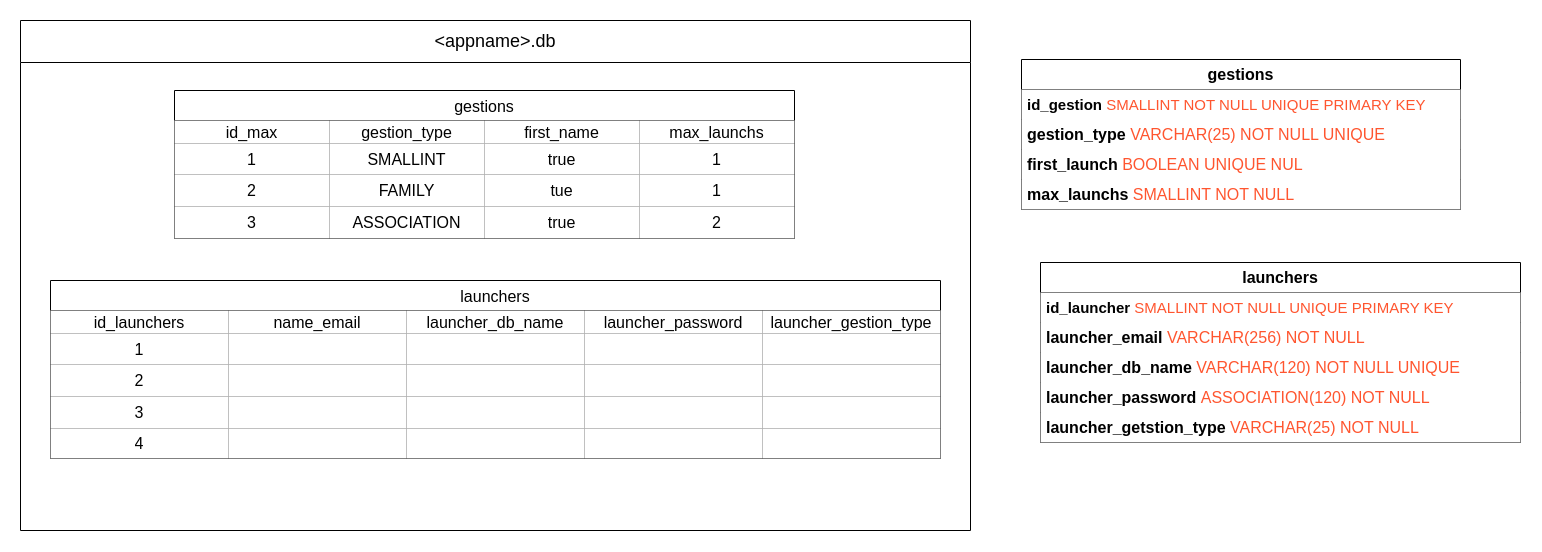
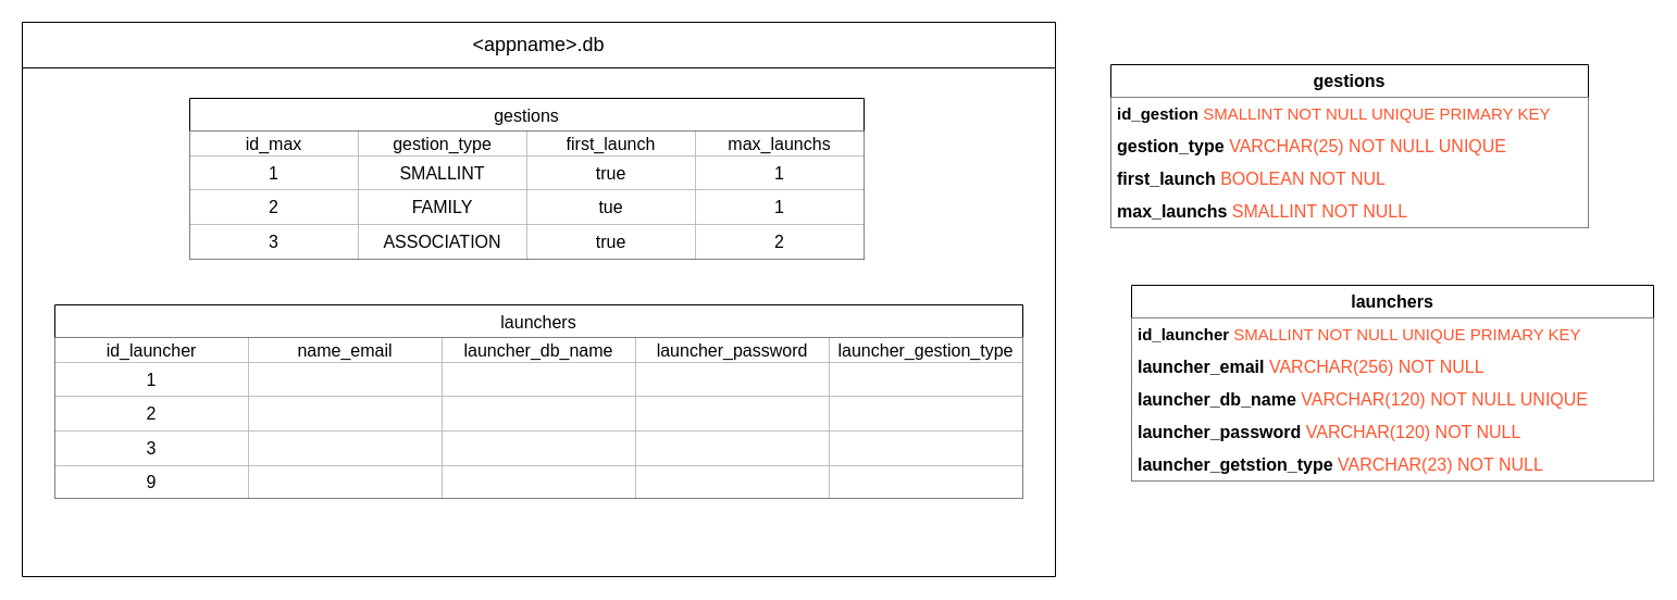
- <mxCell id="38" value="first_name" style="shape=partialRectangle;html=1;whiteSpace=wrap;connectable=0;strokeColor=inherit;overflow=hidden;fillColor=default;top=0;left=0;bottom=0;right=0;pointerEvents=1;fontSize=16;" vertex="1" parent="35"><mxGeometry x="310" width="155" height="23" as="geometry"><mxRectangle width="155" height="23" as="alternateBounds" /></mxGeometry></mxCell>
+ <mxCell id="38" value="first_launch" style="shape=partialRectangle;html=1;whiteSpace=wrap;connectable=0;strokeColor=inherit;overflow=hidden;fillColor=default;top=0;left=0;bottom=0;right=0;pointerEvents=1;fontSize=16;" vertex="1" parent="35"><mxGeometry x="310" width="155" height="23" as="geometry"><mxRectangle width="155" height="23" as="alternateBounds" /></mxGeometry></mxCell>
- <mxCell id="58" value="&lt;b&gt;first_launch&lt;/b&gt; &lt;font style=&quot;color: rgb(255, 85, 47);&quot;&gt;BOOLEAN UNIQUE NUL&lt;/font&gt;" style="text;strokeColor=none;fillColor=default;align=left;verticalAlign=middle;spacingLeft=4;spacingRight=4;overflow=hidden;points=[[0,0.5],[1,0.5]];portConstraint=eastwest;rotatable=0;whiteSpace=wrap;html=1;fontSize=16;" vertex="1" parent="55"><mxGeometry y="90" width="439" height="30" as="geometry" /></mxCell>
+ <mxCell id="58" value="&lt;b&gt;first_launch&lt;/b&gt; &lt;font style=&quot;color: rgb(255, 85, 47);&quot;&gt;BOOLEAN NOT NUL&lt;/font&gt;" style="text;strokeColor=none;fillColor=default;align=left;verticalAlign=middle;spacingLeft=4;spacingRight=4;overflow=hidden;points=[[0,0.5],[1,0.5]];portConstraint=eastwest;rotatable=0;whiteSpace=wrap;html=1;fontSize=16;" vertex="1" parent="55"><mxGeometry y="90" width="439" height="30" as="geometry" /></mxCell>
- <mxCell id="5" value="id_launchers" style="shape=partialRectangle;html=1;whiteSpace=wrap;connectable=0;strokeColor=inherit;overflow=hidden;fillColor=default;top=0;left=0;bottom=0;right=0;pointerEvents=1;fontSize=16;" vertex="1" parent="4"><mxGeometry width="178" height="23" as="geometry"><mxRectangle width="178" height="23" as="alternateBounds" /></mxGeometry></mxCell>
+ <mxCell id="5" value="id_launcher" style="shape=partialRectangle;html=1;whiteSpace=wrap;connectable=0;strokeColor=inherit;overflow=hidden;fillColor=default;top=0;left=0;bottom=0;right=0;pointerEvents=1;fontSize=16;" vertex="1" parent="4"><mxGeometry width="178" height="23" as="geometry"><mxRectangle width="178" height="23" as="alternateBounds" /></mxGeometry></mxCell>
- <mxCell id="64" value="&lt;b&gt;launcher_password&lt;/b&gt;&amp;nbsp;&lt;font color=&quot;#ff552f&quot;&gt;ASSOCIATION(120) NOT NULL&lt;/font&gt;" style="text;strokeColor=none;fillColor=default;align=left;verticalAlign=middle;spacingLeft=4;spacingRight=4;overflow=hidden;points=[[0,0.5],[1,0.5]];portConstraint=eastwest;rotatable=0;whiteSpace=wrap;html=1;fontSize=16;" vertex="1" parent="60"><mxGeometry y="120" width="480" height="30" as="geometry" /></mxCell>
+ <mxCell id="64" value="&lt;b&gt;launcher_password&lt;/b&gt;&amp;nbsp;&lt;font color=&quot;#ff552f&quot;&gt;VARCHAR(120) NOT NULL&lt;/font&gt;" style="text;strokeColor=none;fillColor=default;align=left;verticalAlign=middle;spacingLeft=4;spacingRight=4;overflow=hidden;points=[[0,0.5],[1,0.5]];portConstraint=eastwest;rotatable=0;whiteSpace=wrap;html=1;fontSize=16;" vertex="1" parent="60"><mxGeometry y="120" width="480" height="30" as="geometry" /></mxCell>
- <mxCell id="65" value="&lt;b&gt;launcher_getstion_type&lt;/b&gt; &lt;font style=&quot;color: rgb(255, 85, 47);&quot;&gt;VARCHAR(25) NOT NULL&lt;/font&gt;" style="text;strokeColor=none;fillColor=default;align=left;verticalAlign=middle;spacingLeft=4;spacingRight=4;overflow=hidden;points=[[0,0.5],[1,0.5]];portConstraint=eastwest;rotatable=0;whiteSpace=wrap;html=1;fontSize=16;" vertex="1" parent="60"><mxGeometry y="150" width="480" height="30" as="geometry" /></mxCell>
+ <mxCell id="65" value="&lt;b&gt;launcher_getstion_type&lt;/b&gt; &lt;font style=&quot;color: rgb(255, 85, 47);&quot;&gt;VARCHAR(23) NOT NULL&lt;/font&gt;" style="text;strokeColor=none;fillColor=default;align=left;verticalAlign=middle;spacingLeft=4;spacingRight=4;overflow=hidden;points=[[0,0.5],[1,0.5]];portConstraint=eastwest;rotatable=0;whiteSpace=wrap;html=1;fontSize=16;" vertex="1" parent="60"><mxGeometry y="150" width="480" height="30" as="geometry" /></mxCell>
- <mxCell id="29" value="4" style="shape=partialRectangle;html=1;whiteSpace=wrap;connectable=0;strokeColor=inherit;overflow=hidden;fillColor=default;top=0;left=0;bottom=0;right=0;pointerEvents=1;fontSize=16;" vertex="1" parent="28"><mxGeometry width="178" height="30" as="geometry"><mxRectangle width="178" height="30" as="alternateBounds" /></mxGeometry></mxCell>
+ <mxCell id="29" value="9" style="shape=partialRectangle;html=1;whiteSpace=wrap;connectable=0;strokeColor=inherit;overflow=hidden;fillColor=default;top=0;left=0;bottom=0;right=0;pointerEvents=1;fontSize=16;" vertex="1" parent="28"><mxGeometry width="178" height="30" as="geometry"><mxRectangle width="178" height="30" as="alternateBounds" /></mxGeometry></mxCell>
